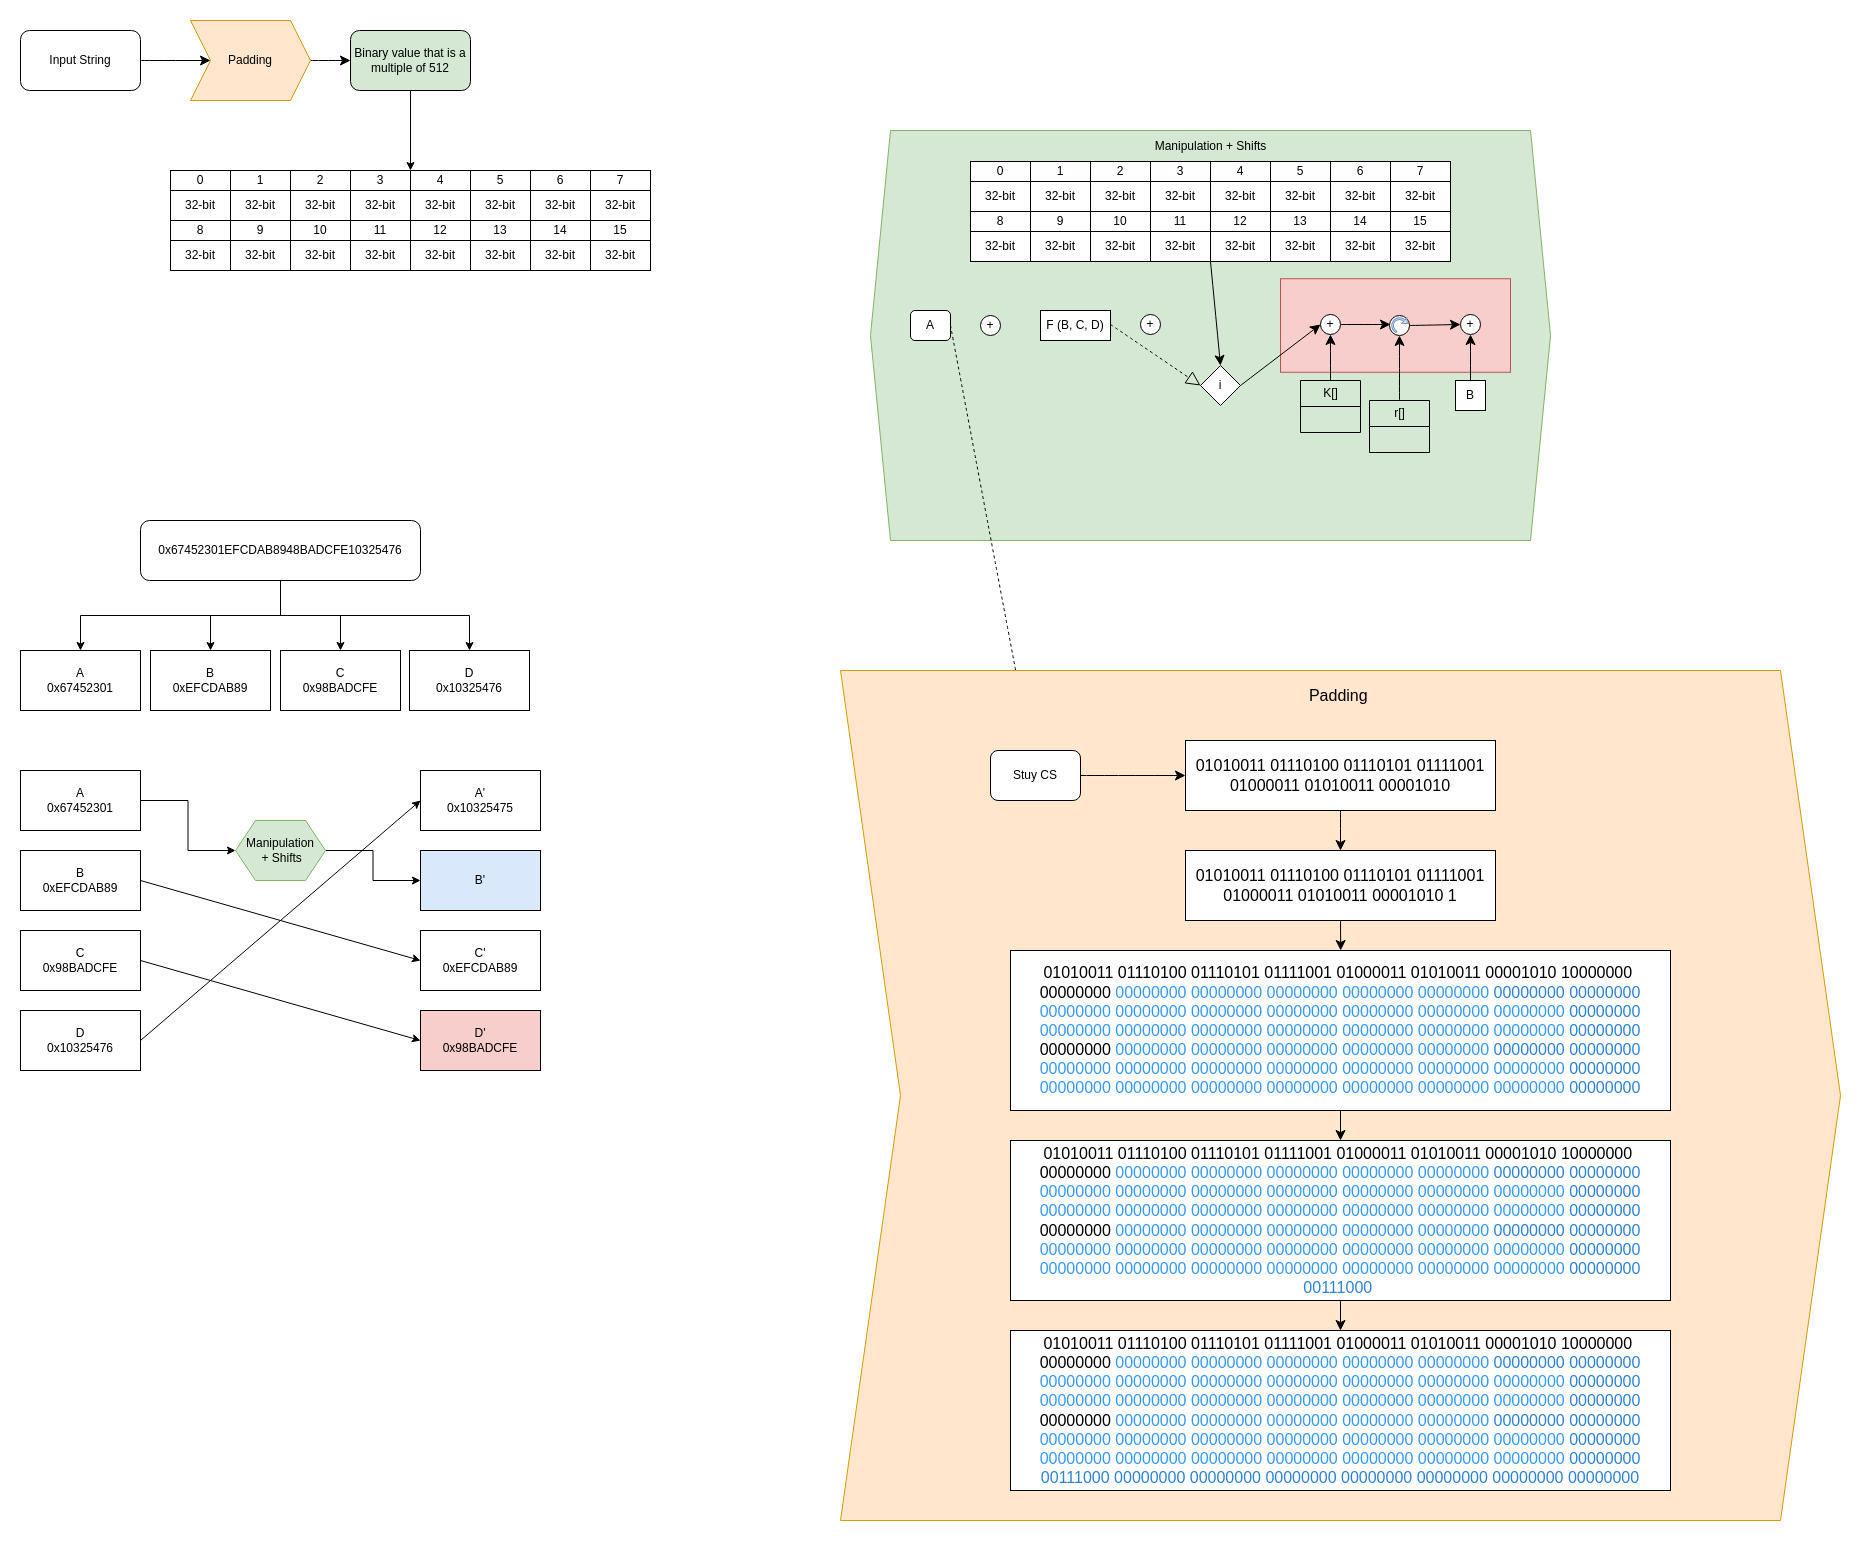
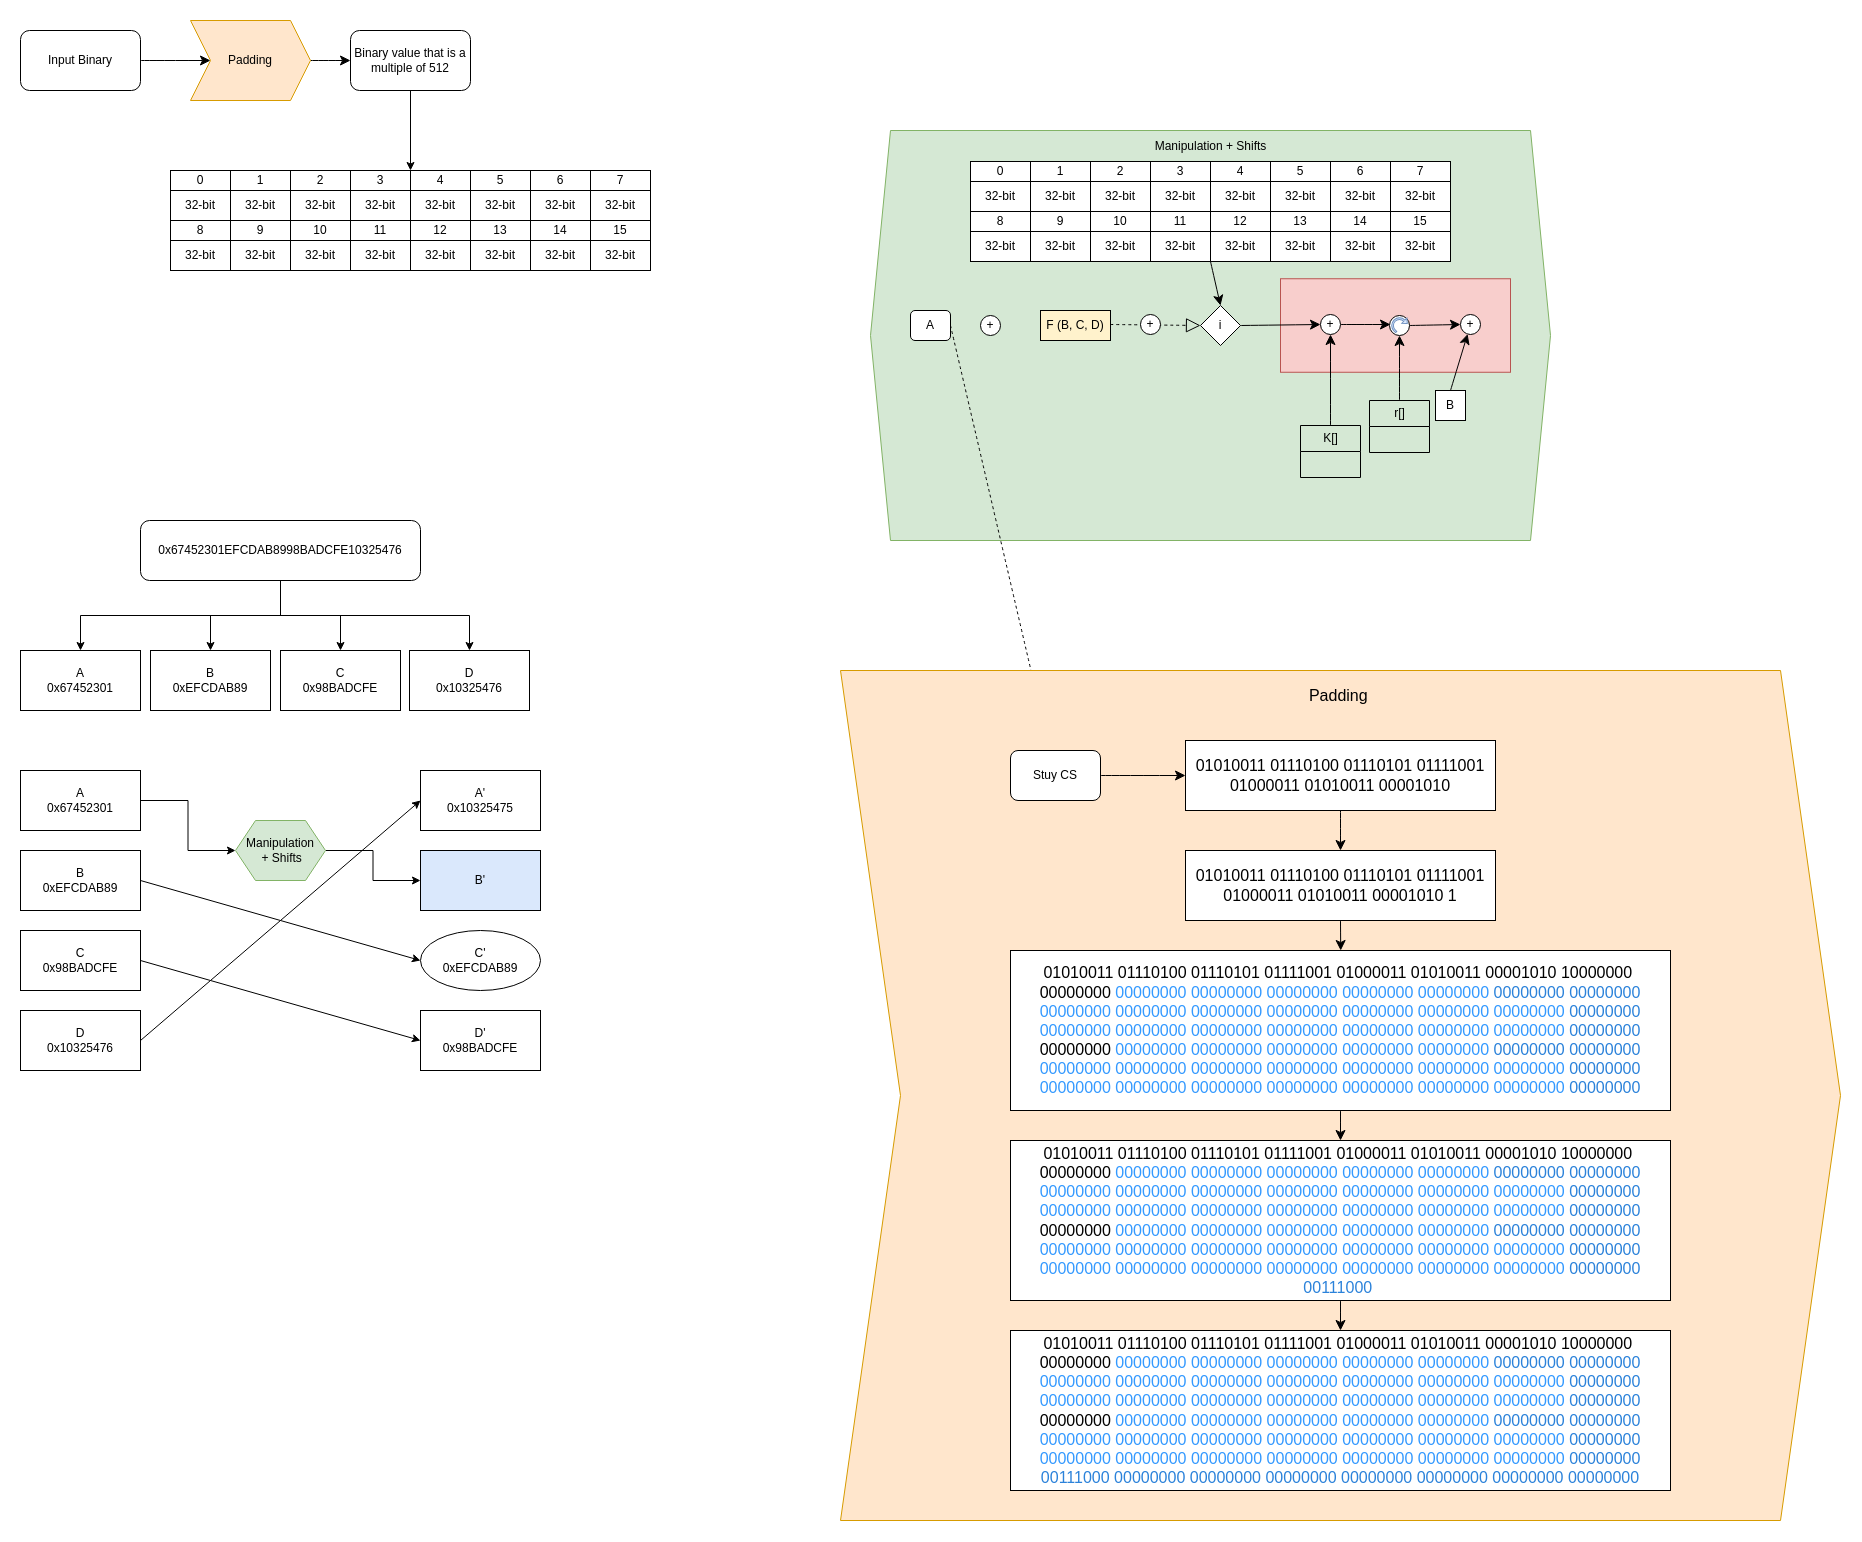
- <mxCell id="5" value="Input String" style="rounded=1;whiteSpace=wrap;html=1;" parent="1" vertex="1"><mxGeometry x="20" y="30" width="120" height="60" as="geometry" /></mxCell>
+ <mxCell id="5" value="Input Binary" style="rounded=1;whiteSpace=wrap;html=1;" parent="1" vertex="1"><mxGeometry x="20" y="30" width="120" height="60" as="geometry" /></mxCell>
- <mxCell id="31" value="Binary value that is a multiple of 512" style="rounded=1;whiteSpace=wrap;html=1;fillColor=#d5e8d4;" parent="1" vertex="1"><mxGeometry x="350" y="30" width="120" height="60" as="geometry" /></mxCell>
+ <mxCell id="31" value="Binary value that is a multiple of 512" style="rounded=1;whiteSpace=wrap;html=1;" parent="1" vertex="1"><mxGeometry x="350" y="30" width="120" height="60" as="geometry" /></mxCell>
- <mxCell id="99" value="F (B, C, D)" style="rounded=0;whiteSpace=wrap;html=1;" parent="1" vertex="1"><mxGeometry x="1040" y="310" width="70" height="30" as="geometry" /></mxCell>
+ <mxCell id="99" value="F (B, C, D)" style="rounded=0;whiteSpace=wrap;html=1;fillColor=#fff2cc;" parent="1" vertex="1"><mxGeometry x="1040" y="310" width="70" height="30" as="geometry" /></mxCell>
- <mxCell id="104" value="i" style="rhombus;whiteSpace=wrap;html=1;" parent="1" vertex="1"><mxGeometry x="1200" y="365" width="40" height="40" as="geometry" /></mxCell>
+ <mxCell id="104" value="i" style="rhombus;whiteSpace=wrap;html=1;" parent="1" vertex="1"><mxGeometry x="1200" y="305" width="40" height="40" as="geometry" /></mxCell>
- <mxCell id="116" value="B" style="rounded=0;whiteSpace=wrap;html=1;" vertex="1" parent="1"><mxGeometry x="1455" y="380" width="30" height="30" as="geometry" /></mxCell>
+ <mxCell id="116" value="B" style="rounded=0;whiteSpace=wrap;html=1;" vertex="1" parent="1"><mxGeometry x="1435" y="390" width="30" height="30" as="geometry" /></mxCell>
- <mxCell id="112" value="K[]" style="swimlane;fontStyle=0;childLayout=stackLayout;horizontal=1;startSize=26;fillColor=none;horizontalStack=0;resizeParent=1;resizeParentMax=0;resizeLast=0;collapsible=1;marginBottom=0;html=1;" vertex="1" parent="1"><mxGeometry x="1300" y="380" width="60" height="52" as="geometry" /></mxCell>
+ <mxCell id="112" value="K[]" style="swimlane;fontStyle=0;childLayout=stackLayout;horizontal=1;startSize=26;fillColor=none;horizontalStack=0;resizeParent=1;resizeParentMax=0;resizeLast=0;collapsible=1;marginBottom=0;html=1;" vertex="1" parent="1"><mxGeometry x="1300" y="425" width="60" height="52" as="geometry" /></mxCell>
- <mxCell id="10" value="0x67452301EFCDAB8948BADCFE10325476" style="rounded=1;whiteSpace=wrap;html=1;" parent="1" vertex="1"><mxGeometry x="140" y="520" width="280" height="60" as="geometry" /></mxCell>
+ <mxCell id="10" value="0x67452301EFCDAB8998BADCFE10325476" style="rounded=1;whiteSpace=wrap;html=1;" parent="1" vertex="1"><mxGeometry x="140" y="520" width="280" height="60" as="geometry" /></mxCell>
- <mxCell id="122" value="Stuy CS" style="rounded=1;whiteSpace=wrap;html=1;" vertex="1" parent="1"><mxGeometry x="990" y="750" width="90" height="50" as="geometry" /></mxCell>
+ <mxCell id="122" value="Stuy CS" style="rounded=1;whiteSpace=wrap;html=1;" vertex="1" parent="1"><mxGeometry x="1010" y="750" width="90" height="50" as="geometry" /></mxCell>
- <mxCell id="21" value="C'&lt;br&gt;&lt;div&gt;0xEFCDAB89&lt;/div&gt;" style="rounded=0;whiteSpace=wrap;html=1;" parent="1" vertex="1"><mxGeometry x="420" y="930" width="120" height="60" as="geometry" /></mxCell>
+ <mxCell id="21" value="C'&lt;br&gt;&lt;div&gt;0xEFCDAB89&lt;/div&gt;" style="ellipse;whiteSpace=wrap;html=1;" parent="1" vertex="1"><mxGeometry x="420" y="930" width="120" height="60" as="geometry" /></mxCell>
- <mxCell id="22" value="D'&lt;br&gt;0x98BADCFE" style="rounded=0;whiteSpace=wrap;html=1;fillColor=#f8cecc;" parent="1" vertex="1"><mxGeometry x="420" y="1010" width="120" height="60" as="geometry" /></mxCell>
+ <mxCell id="22" value="D'&lt;br&gt;0x98BADCFE" style="rounded=0;whiteSpace=wrap;html=1;" parent="1" vertex="1"><mxGeometry x="420" y="1010" width="120" height="60" as="geometry" /></mxCell>
